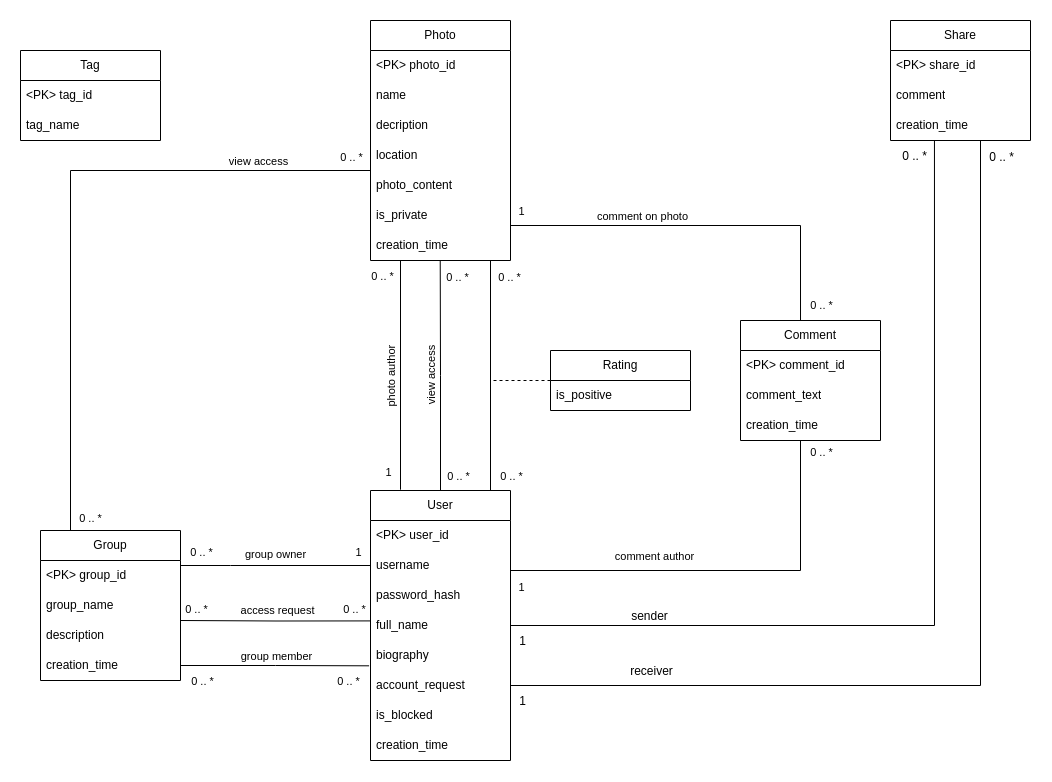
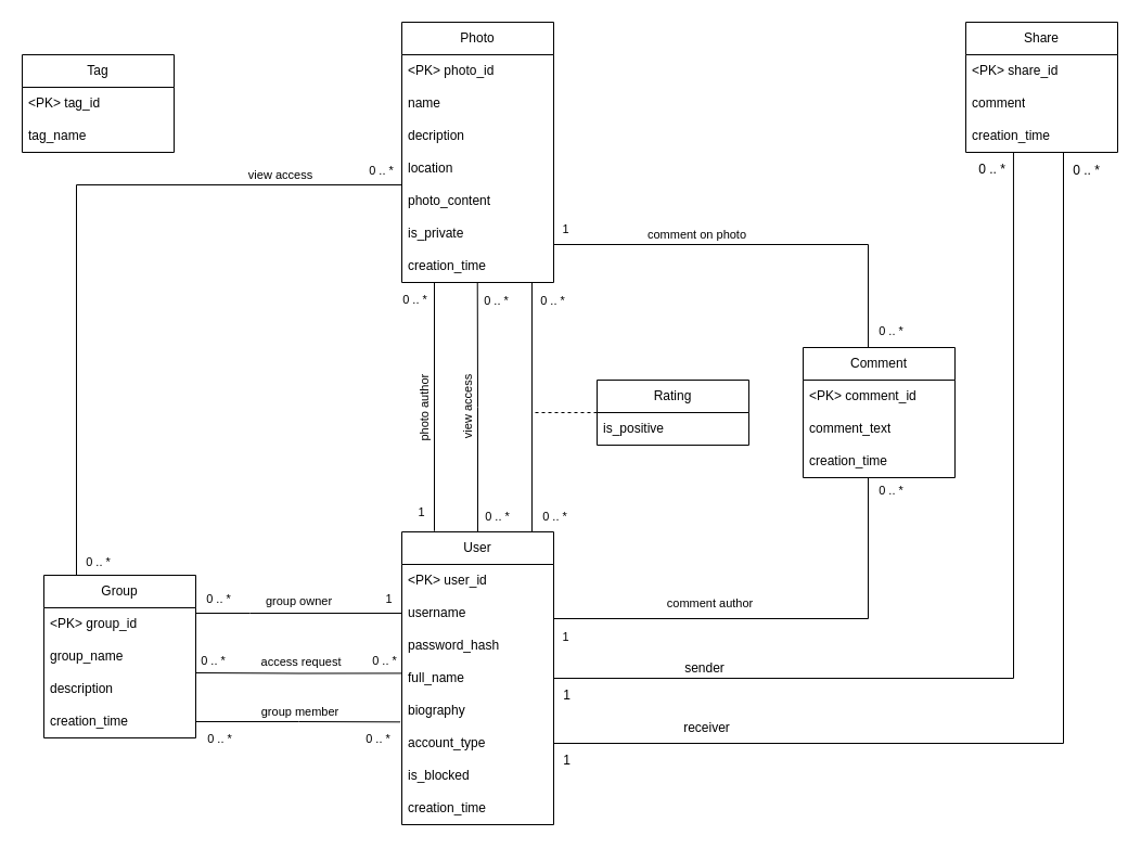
- <mxCell id="38" value="account_request" style="text;strokeColor=none;fillColor=none;align=left;verticalAlign=middle;spacingLeft=4;spacingRight=4;overflow=hidden;points=[[0,0.5],[1,0.5]];portConstraint=eastwest;rotatable=0;whiteSpace=wrap;html=1;" parent="32" vertex="1"><mxGeometry y="180" width="140" height="30" as="geometry" /></mxCell>
+ <mxCell id="38" value="account_type" style="text;strokeColor=none;fillColor=none;align=left;verticalAlign=middle;spacingLeft=4;spacingRight=4;overflow=hidden;points=[[0,0.5],[1,0.5]];portConstraint=eastwest;rotatable=0;whiteSpace=wrap;html=1;" parent="32" vertex="1"><mxGeometry y="180" width="140" height="30" as="geometry" /></mxCell>
